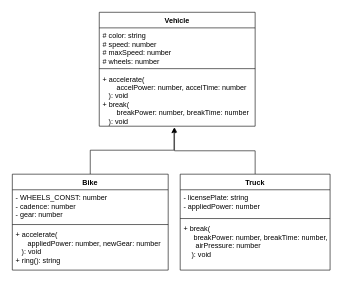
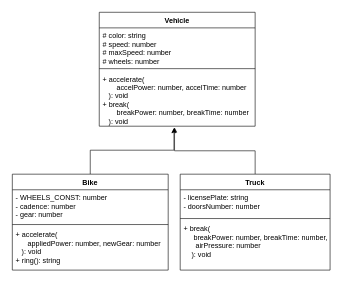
- <mxCell id="13" value="- licensePlate: string&#10;- appliedPower: number" style="text;strokeColor=none;fillColor=none;align=left;verticalAlign=top;spacingLeft=4;spacingRight=4;overflow=hidden;rotatable=0;points=[[0,0.5],[1,0.5]];portConstraint=eastwest;" parent="12" vertex="1"><mxGeometry y="26" width="250" height="44" as="geometry" /></mxCell>
+ <mxCell id="13" value="- licensePlate: string&#10;- doorsNumber: number" style="text;strokeColor=none;fillColor=none;align=left;verticalAlign=top;spacingLeft=4;spacingRight=4;overflow=hidden;rotatable=0;points=[[0,0.5],[1,0.5]];portConstraint=eastwest;" parent="12" vertex="1"><mxGeometry y="26" width="250" height="44" as="geometry" /></mxCell>
